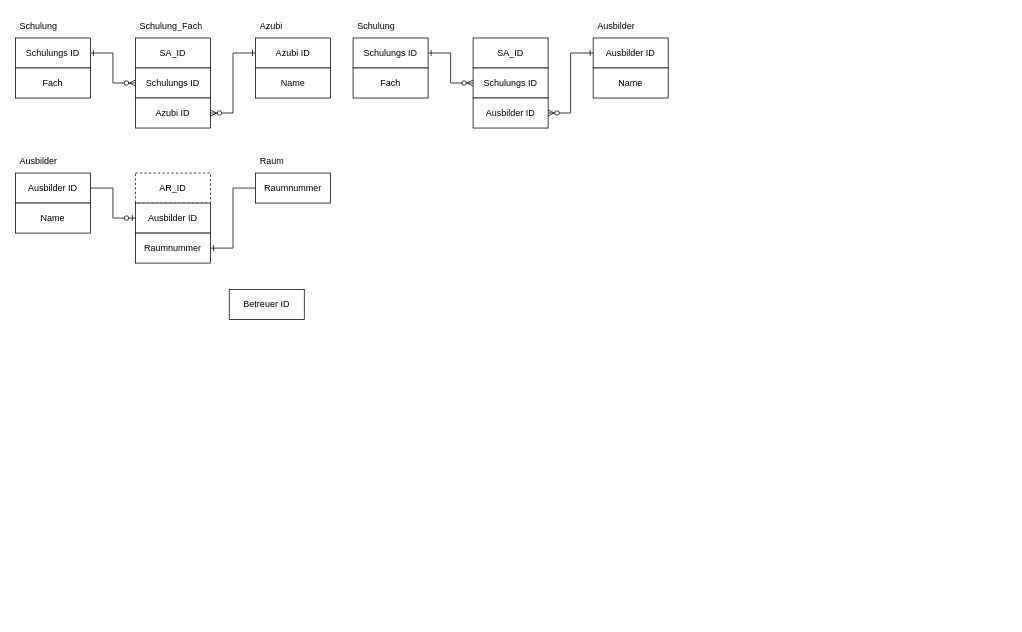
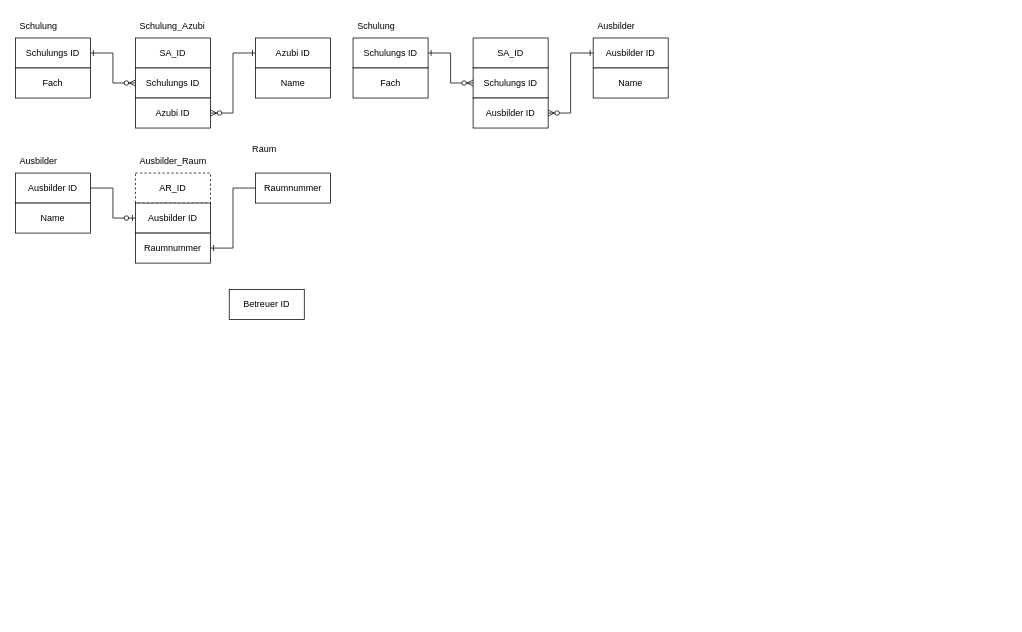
- <mxCell id="13" value="Schulung_Fach" style="text;strokeColor=none;fillColor=none;spacingLeft=4;spacingRight=4;overflow=hidden;rotatable=0;points=[[0,0.5],[1,0.5]];portConstraint=eastwest;fontSize=12;whiteSpace=wrap;html=1;" vertex="1" parent="1"><mxGeometry x="180" y="20" width="100" height="30" as="geometry" /></mxCell>
+ <mxCell id="13" value="Schulung_Azubi" style="text;strokeColor=none;fillColor=none;spacingLeft=4;spacingRight=4;overflow=hidden;rotatable=0;points=[[0,0.5],[1,0.5]];portConstraint=eastwest;fontSize=12;whiteSpace=wrap;html=1;" vertex="1" parent="1"><mxGeometry x="180" y="20" width="100" height="30" as="geometry" /></mxCell>
- <mxCell id="12" value="Azubi" style="text;strokeColor=none;fillColor=none;spacingLeft=4;spacingRight=4;overflow=hidden;rotatable=0;points=[[0,0.5],[1,0.5]];portConstraint=eastwest;fontSize=12;whiteSpace=wrap;html=1;" vertex="1" parent="1"><mxGeometry x="340" y="20" width="100" height="30" as="geometry" /></mxCell>
+ <mxCell id="36" value="Ausbilder_Raum" style="text;strokeColor=none;fillColor=none;spacingLeft=4;spacingRight=4;overflow=hidden;rotatable=0;points=[[0,0.5],[1,0.5]];portConstraint=eastwest;fontSize=12;whiteSpace=wrap;html=1;" vertex="1" parent="1"><mxGeometry x="180" y="200" width="120" height="30" as="geometry" /></mxCell>
- <mxCell id="35" value="Raum" style="text;strokeColor=none;fillColor=none;spacingLeft=4;spacingRight=4;overflow=hidden;rotatable=0;points=[[0,0.5],[1,0.5]];portConstraint=eastwest;fontSize=12;whiteSpace=wrap;html=1;" vertex="1" parent="1"><mxGeometry x="340" y="200" width="100" height="30" as="geometry" /></mxCell>
+ <mxCell id="35" value="Raum" style="text;strokeColor=none;fillColor=none;spacingLeft=4;spacingRight=4;overflow=hidden;rotatable=0;points=[[0,0.5],[1,0.5]];portConstraint=eastwest;fontSize=12;whiteSpace=wrap;html=1;" vertex="1" parent="1"><mxGeometry x="330" y="185" width="100" height="30" as="geometry" /></mxCell>
